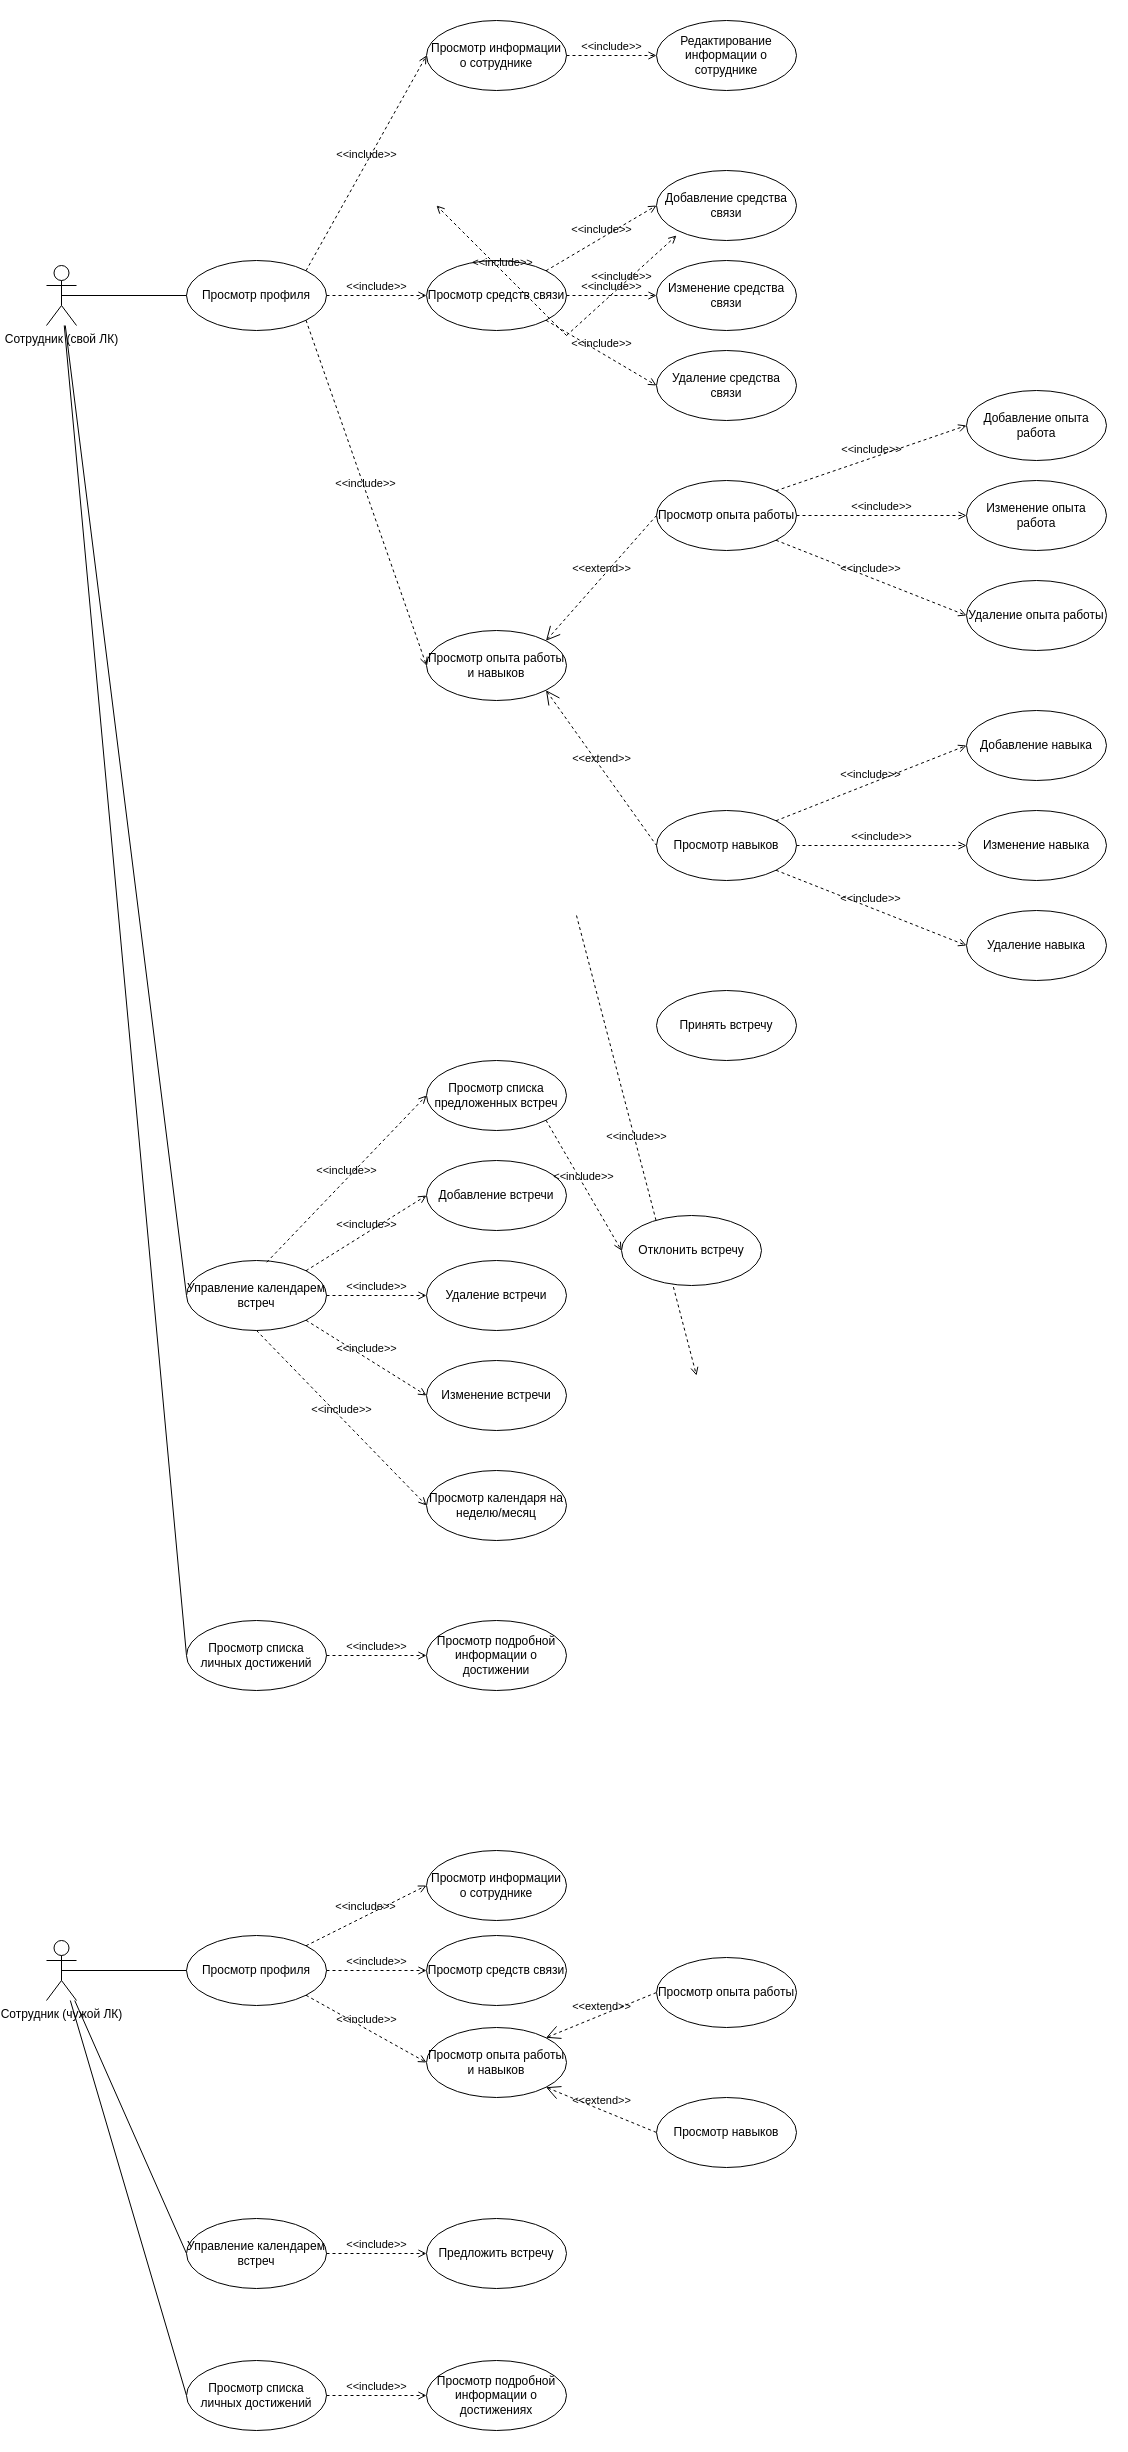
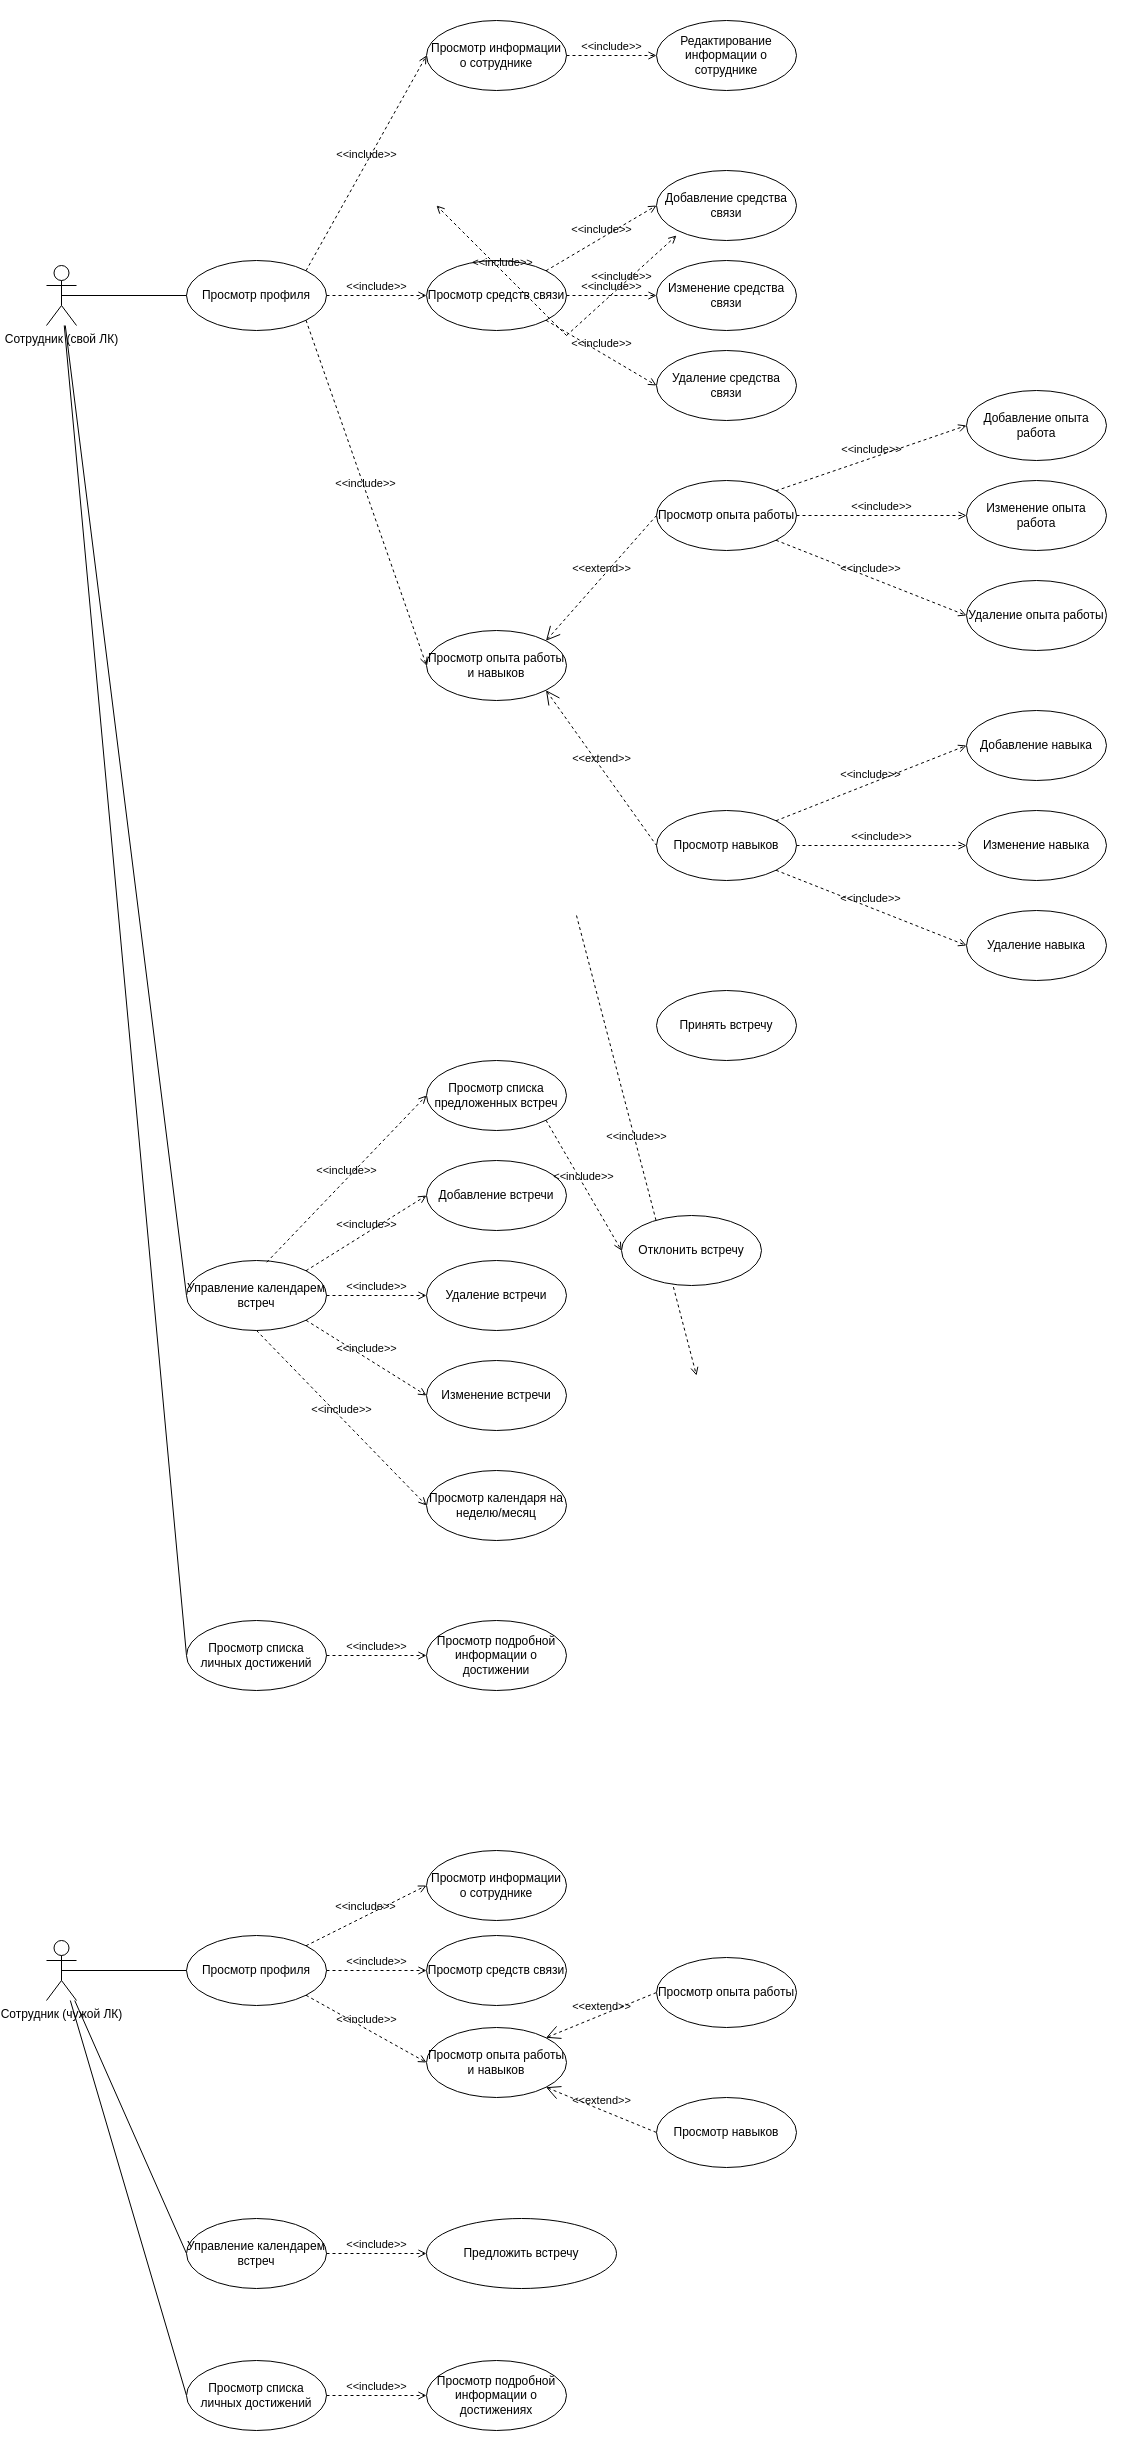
- <mxCell id="61" value="Предложить встречу" style="ellipse;whiteSpace=wrap;html=1;" vertex="1" parent="1"><mxGeometry x="400" y="2218" width="140" height="70" as="geometry" /></mxCell>
+ <mxCell id="61" value="Предложить встречу" style="ellipse;whiteSpace=wrap;html=1;" vertex="1" parent="1"><mxGeometry x="400" y="2218" width="190" height="70" as="geometry" /></mxCell>
